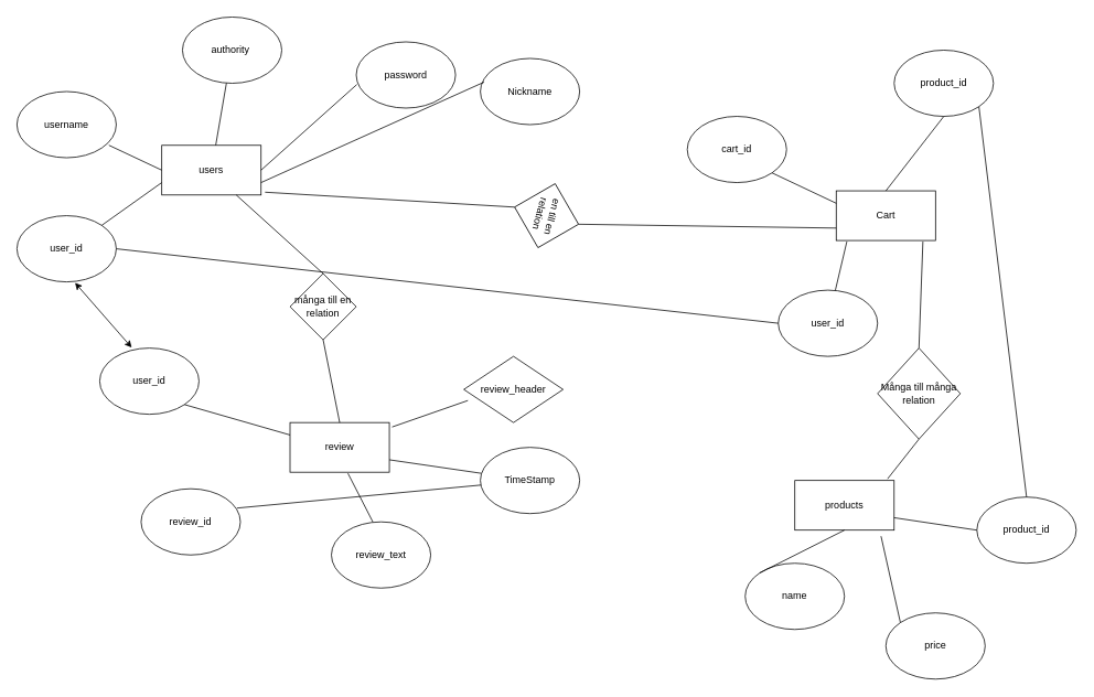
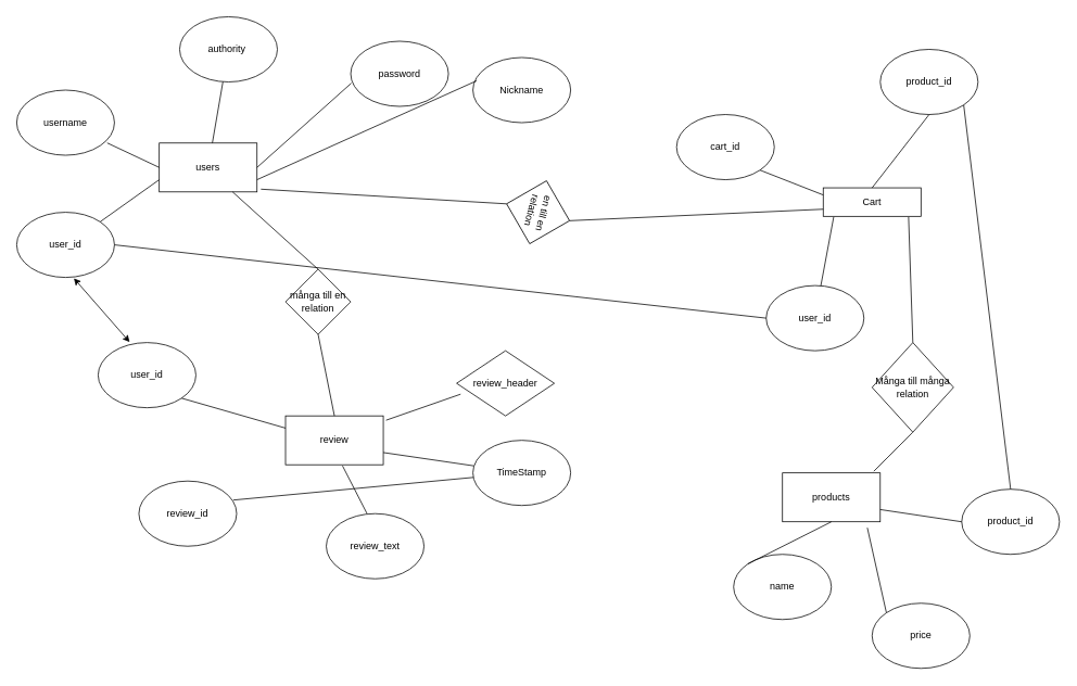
- <mxCell id="28" value="Cart" style="rounded=0;whiteSpace=wrap;html=1;" vertex="1" parent="1"><mxGeometry x="1010" y="230" width="120" height="60" as="geometry" /></mxCell>
+ <mxCell id="28" value="Cart" style="rounded=0;whiteSpace=wrap;html=1;" vertex="1" parent="1"><mxGeometry x="1010" y="230" width="120" height="35" as="geometry" /></mxCell>
- <mxCell id="45" value="Många till många relation" style="rhombus;whiteSpace=wrap;html=1;" vertex="1" parent="1"><mxGeometry x="1060" y="420" width="100" height="110" as="geometry" /></mxCell>
+ <mxCell id="45" value="Många till många relation" style="rhombus;whiteSpace=wrap;html=1;" vertex="1" parent="1"><mxGeometry x="1070" y="420" width="100" height="110" as="geometry" /></mxCell>
